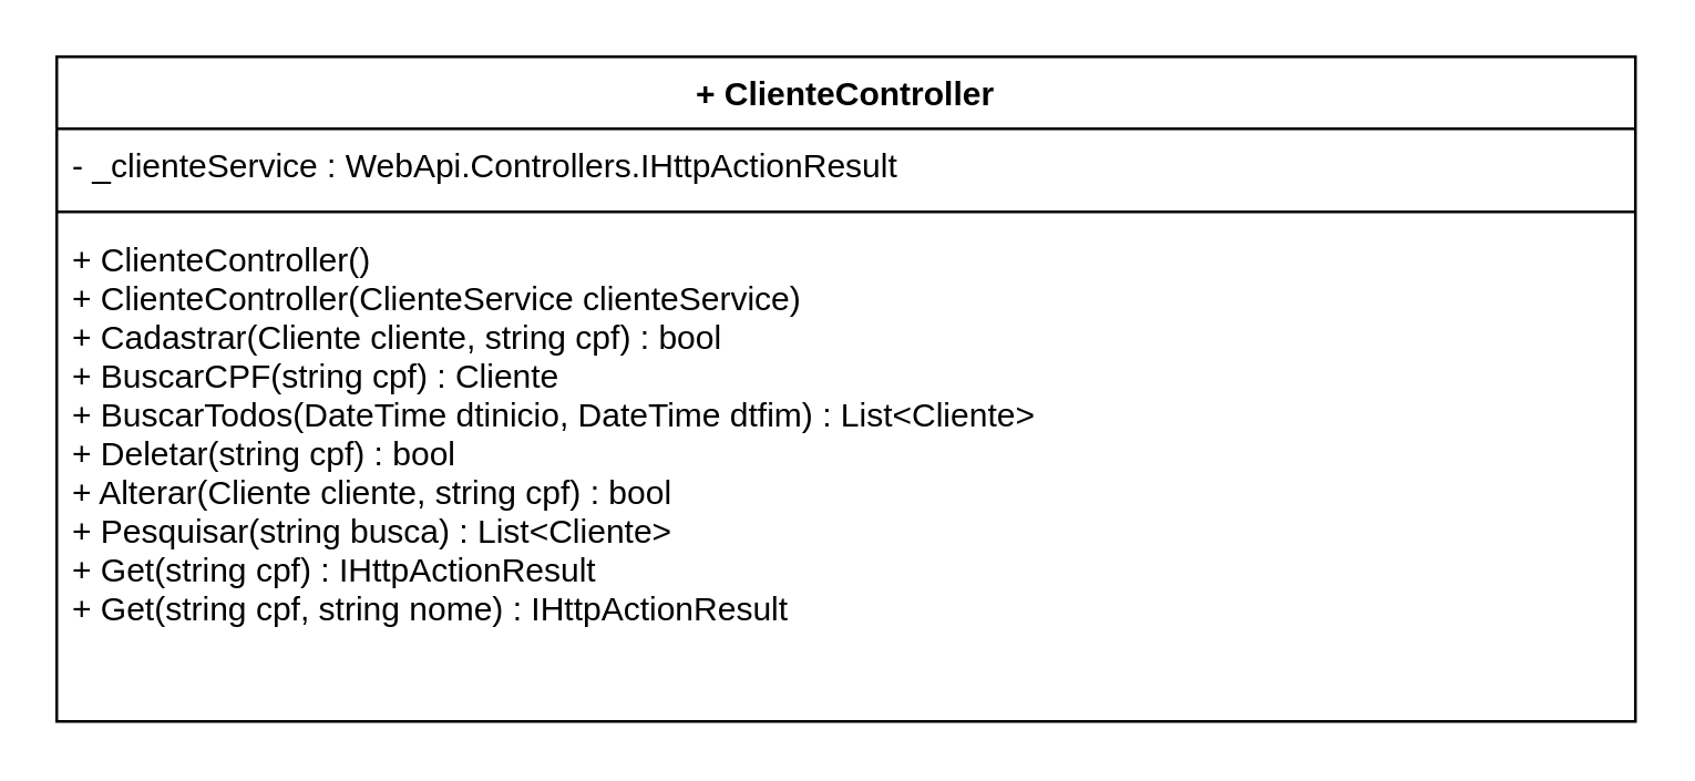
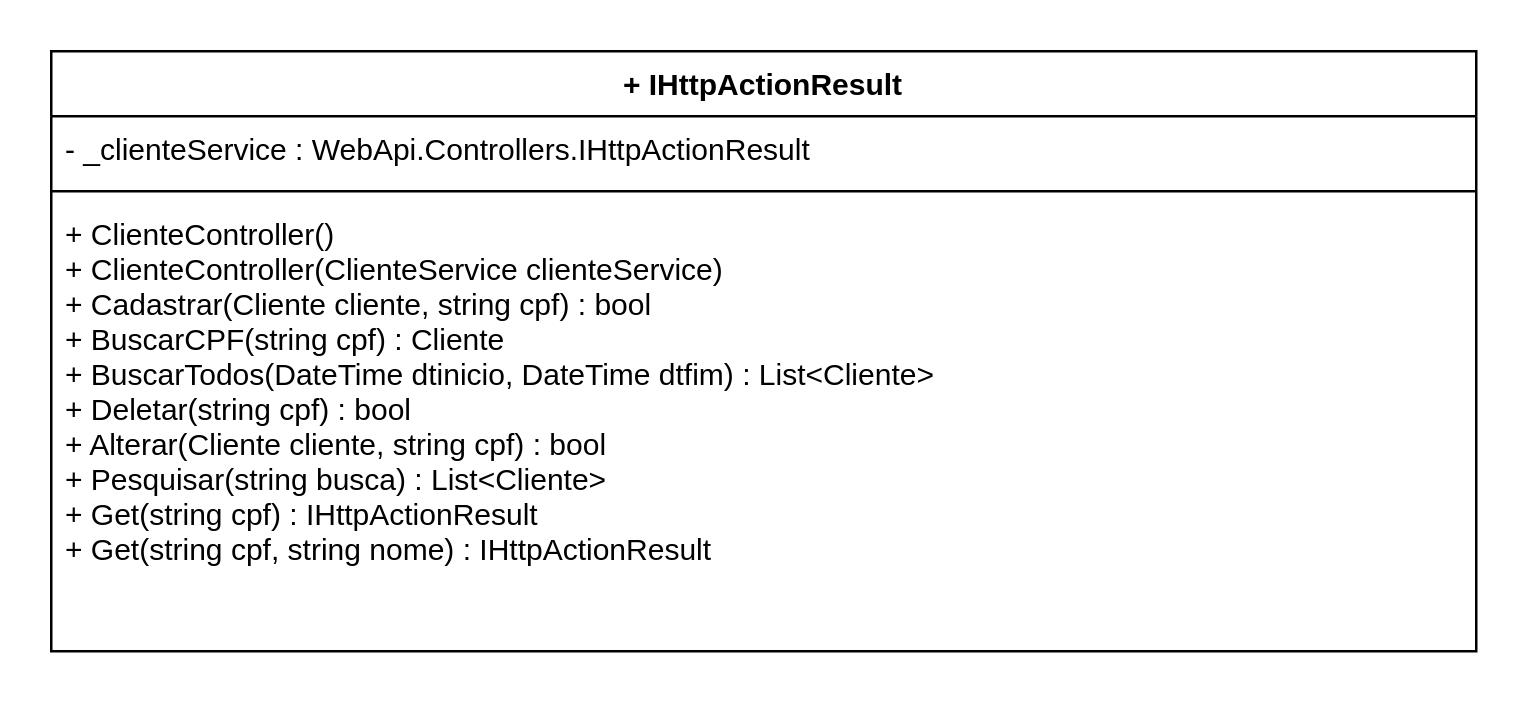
- <mxCell id="2" value="+ ClienteController" parent="1" style="swimlane;fontStyle=1;align=center;verticalAlign=top;childLayout=stackLayout;horizontal=1;startSize=26;horizontalStack=0;resizeParent=1;resizeParentMax=0;resizeLast=0;collapsible=1;marginBottom=0;" vertex="1"><mxGeometry as="geometry" y="20" x="20" height="240" width="570" /></mxCell>
+ <mxCell id="2" value="+ IHttpActionResult" parent="1" style="swimlane;fontStyle=1;align=center;verticalAlign=top;childLayout=stackLayout;horizontal=1;startSize=26;horizontalStack=0;resizeParent=1;resizeParentMax=0;resizeLast=0;collapsible=1;marginBottom=0;" vertex="1"><mxGeometry as="geometry" y="20" x="20" height="240" width="570" /></mxCell>
